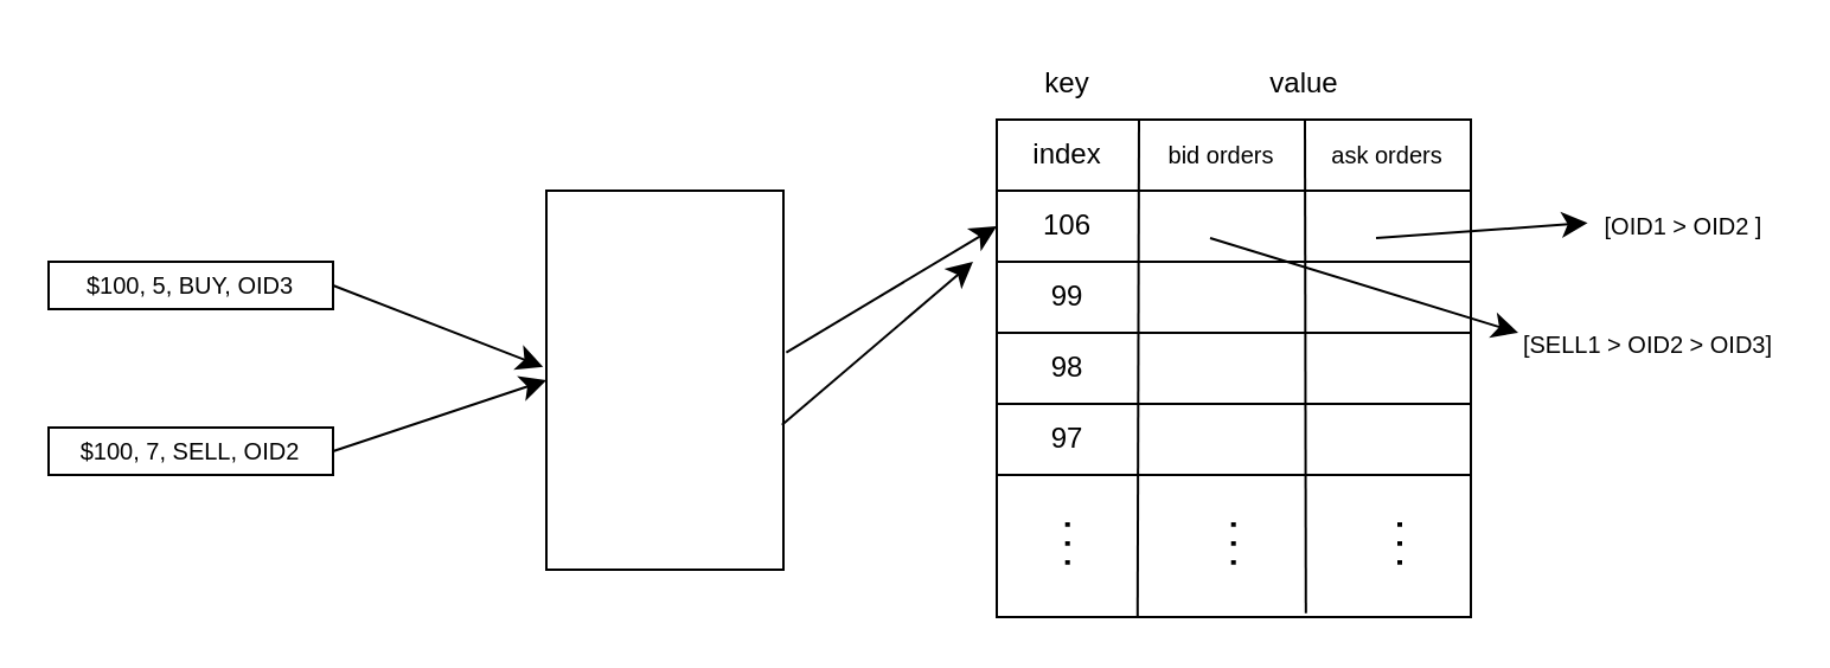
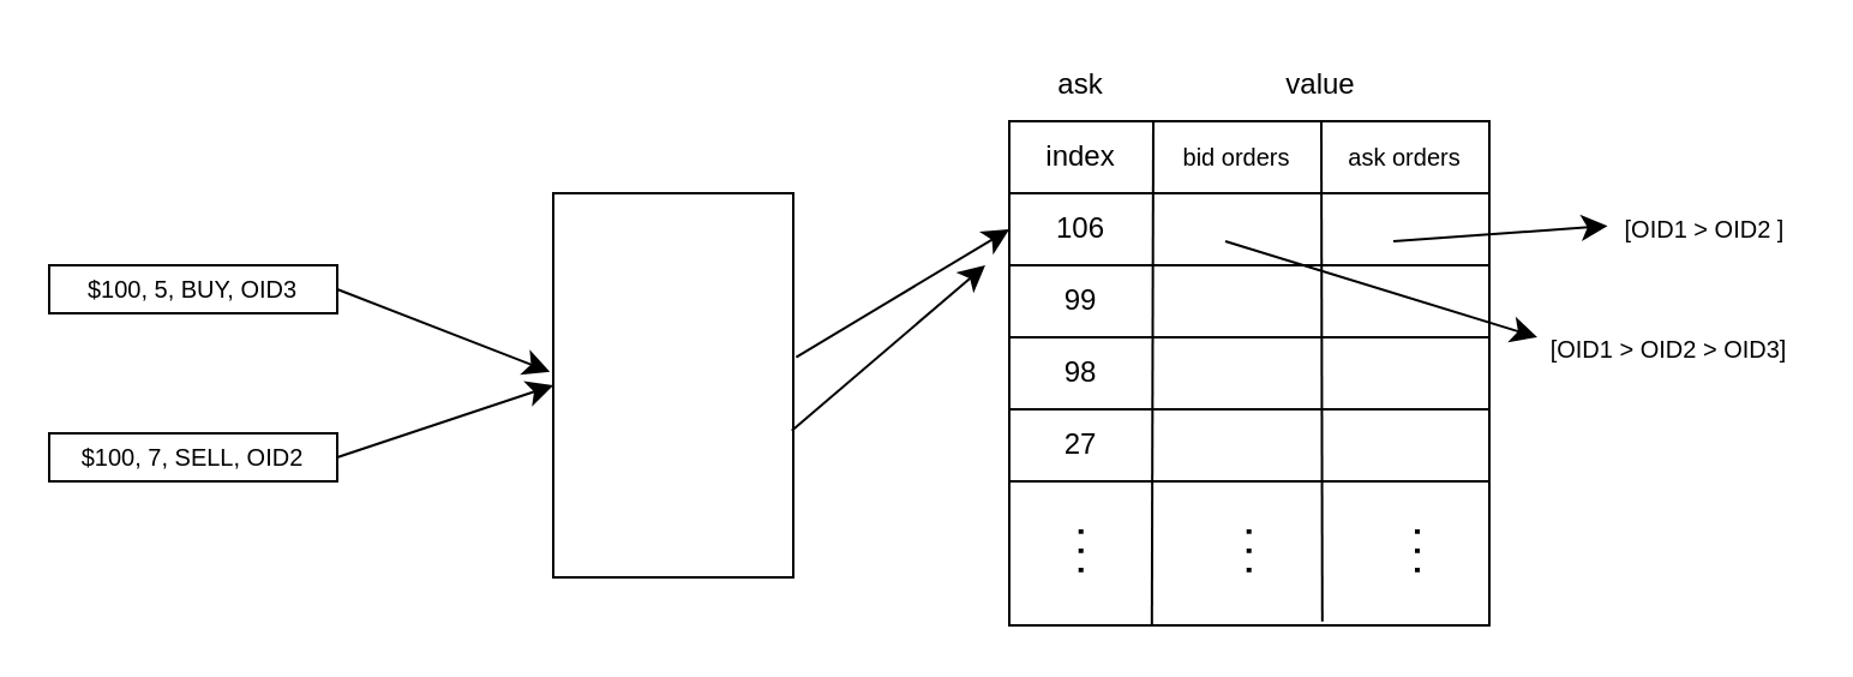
- <mxCell id="33" value="key" style="text;html=1;align=center;verticalAlign=middle;whiteSpace=wrap;rounded=0;" vertex="1" parent="1"><mxGeometry x="420" y="20" width="60" height="30" as="geometry" /></mxCell>
+ <mxCell id="33" value="ask" style="text;html=1;align=center;verticalAlign=middle;whiteSpace=wrap;rounded=0;" vertex="1" parent="1"><mxGeometry x="420" y="20" width="60" height="30" as="geometry" /></mxCell>
- <mxCell id="22" value="&lt;font style=&quot;font-size: 10px;&quot;&gt;[SELL1 &amp;gt; OID2 &amp;gt; OID3]&lt;/font&gt;" style="text;html=1;align=center;verticalAlign=middle;whiteSpace=wrap;rounded=0;" vertex="1" parent="1"><mxGeometry x="640" y="130" width="110" height="30" as="geometry" /></mxCell>
+ <mxCell id="22" value="&lt;font style=&quot;font-size: 10px;&quot;&gt;[OID1 &amp;gt; OID2 &amp;gt; OID3]&lt;/font&gt;" style="text;html=1;align=center;verticalAlign=middle;whiteSpace=wrap;rounded=0;" vertex="1" parent="1"><mxGeometry x="640" y="130" width="110" height="30" as="geometry" /></mxCell>
- <mxCell id="15" value="97" style="text;html=1;align=center;verticalAlign=middle;whiteSpace=wrap;rounded=0;" vertex="1" parent="1"><mxGeometry x="420" y="170" width="60" height="30" as="geometry" /></mxCell>
+ <mxCell id="15" value="27" style="text;html=1;align=center;verticalAlign=middle;whiteSpace=wrap;rounded=0;" vertex="1" parent="1"><mxGeometry x="420" y="170" width="60" height="30" as="geometry" /></mxCell>
